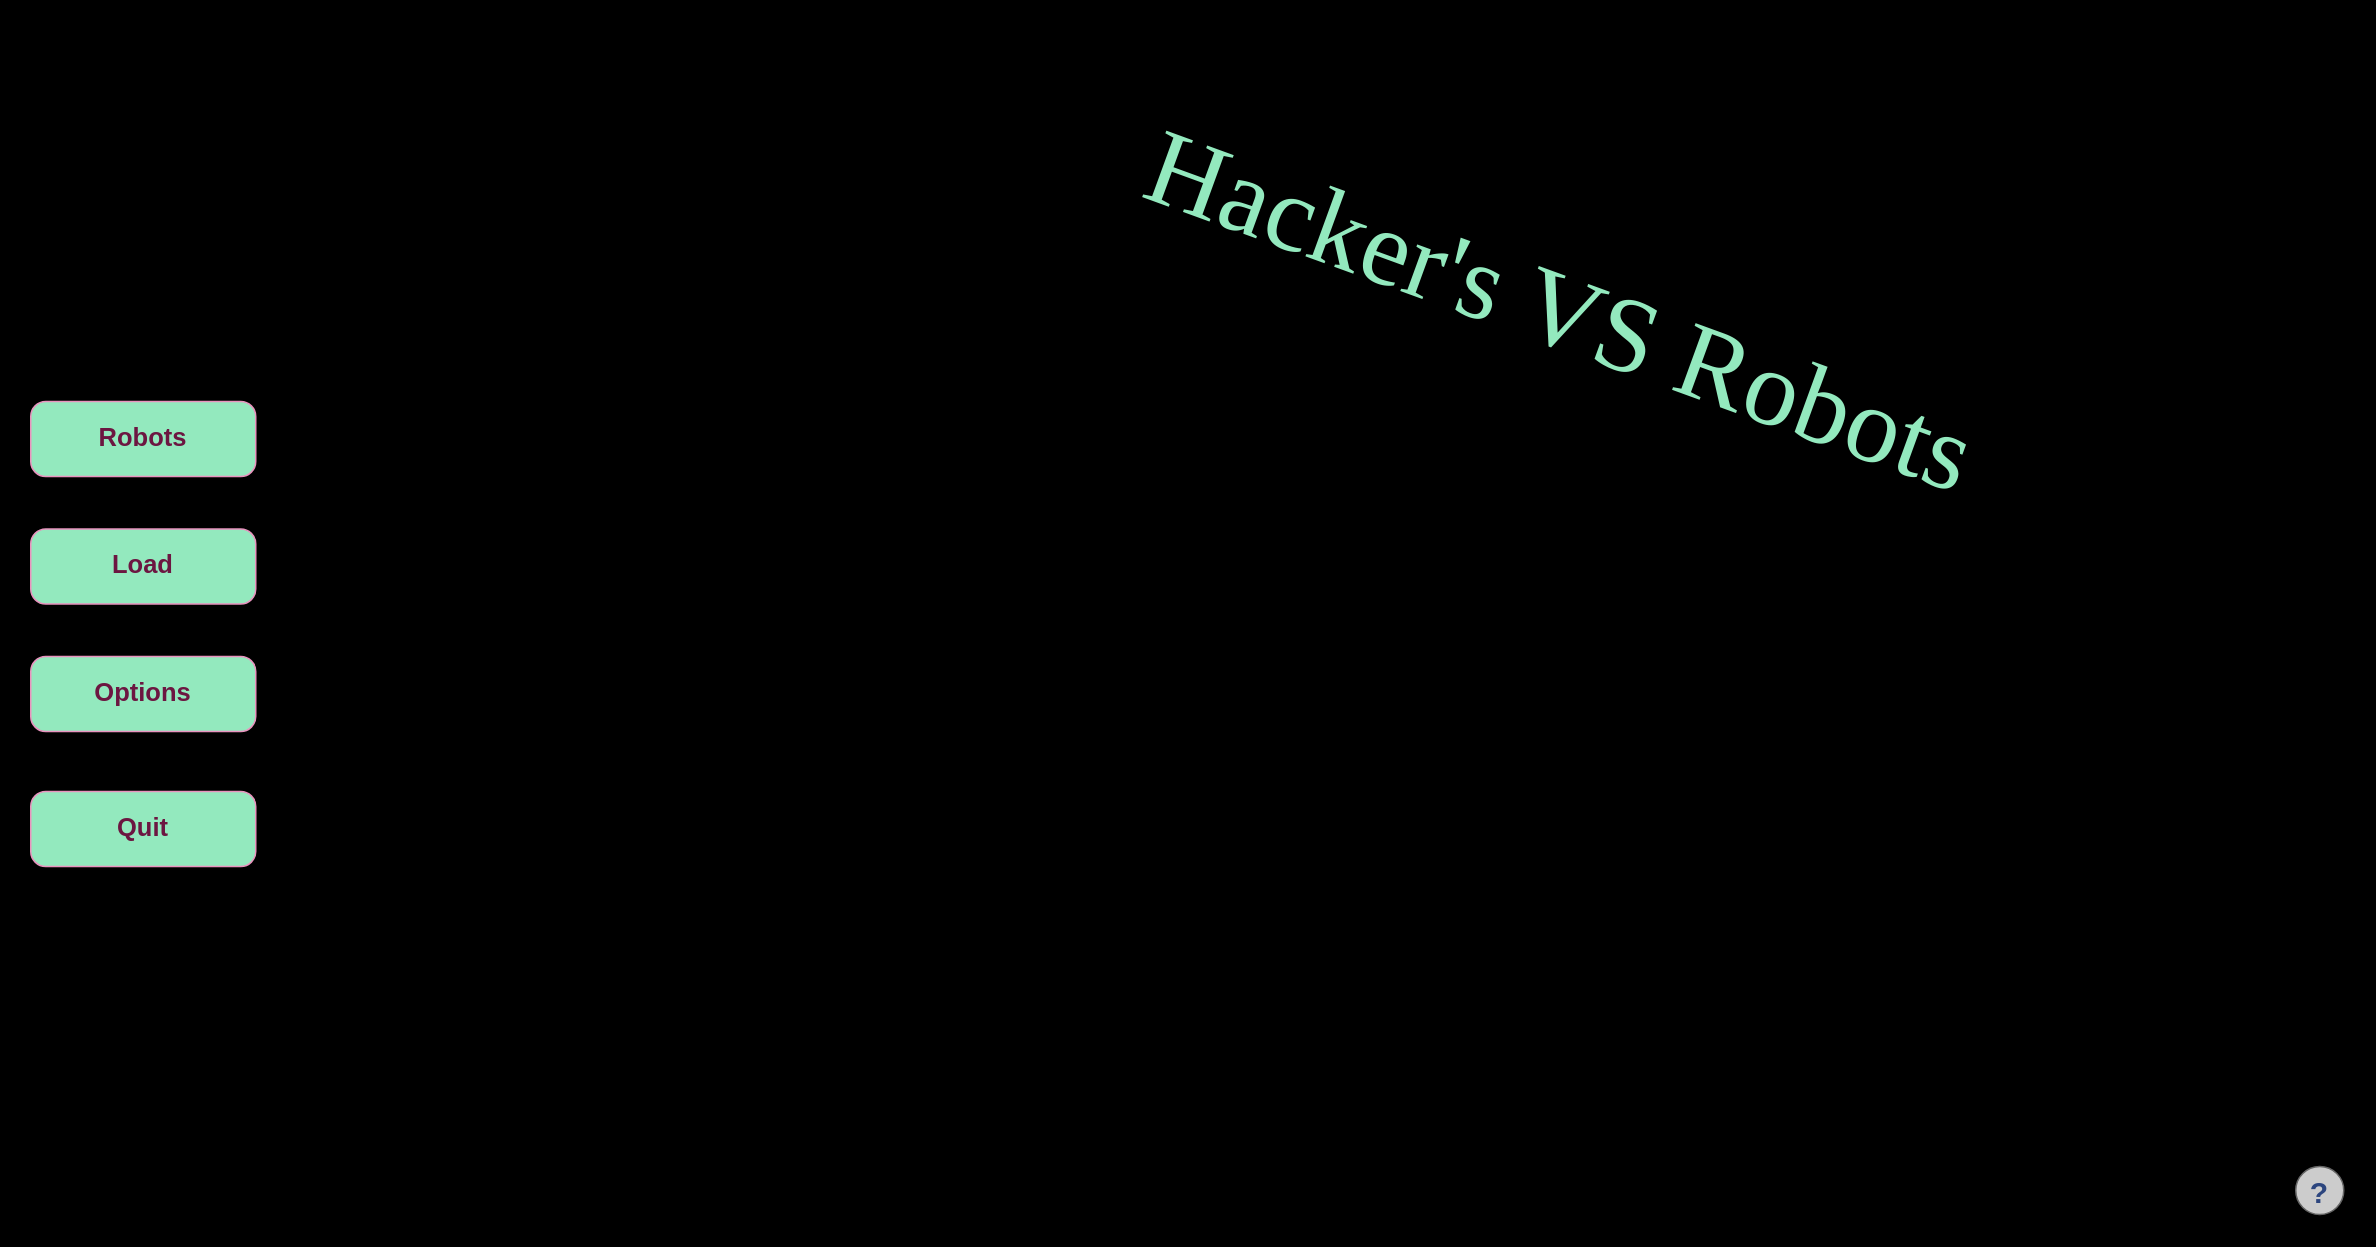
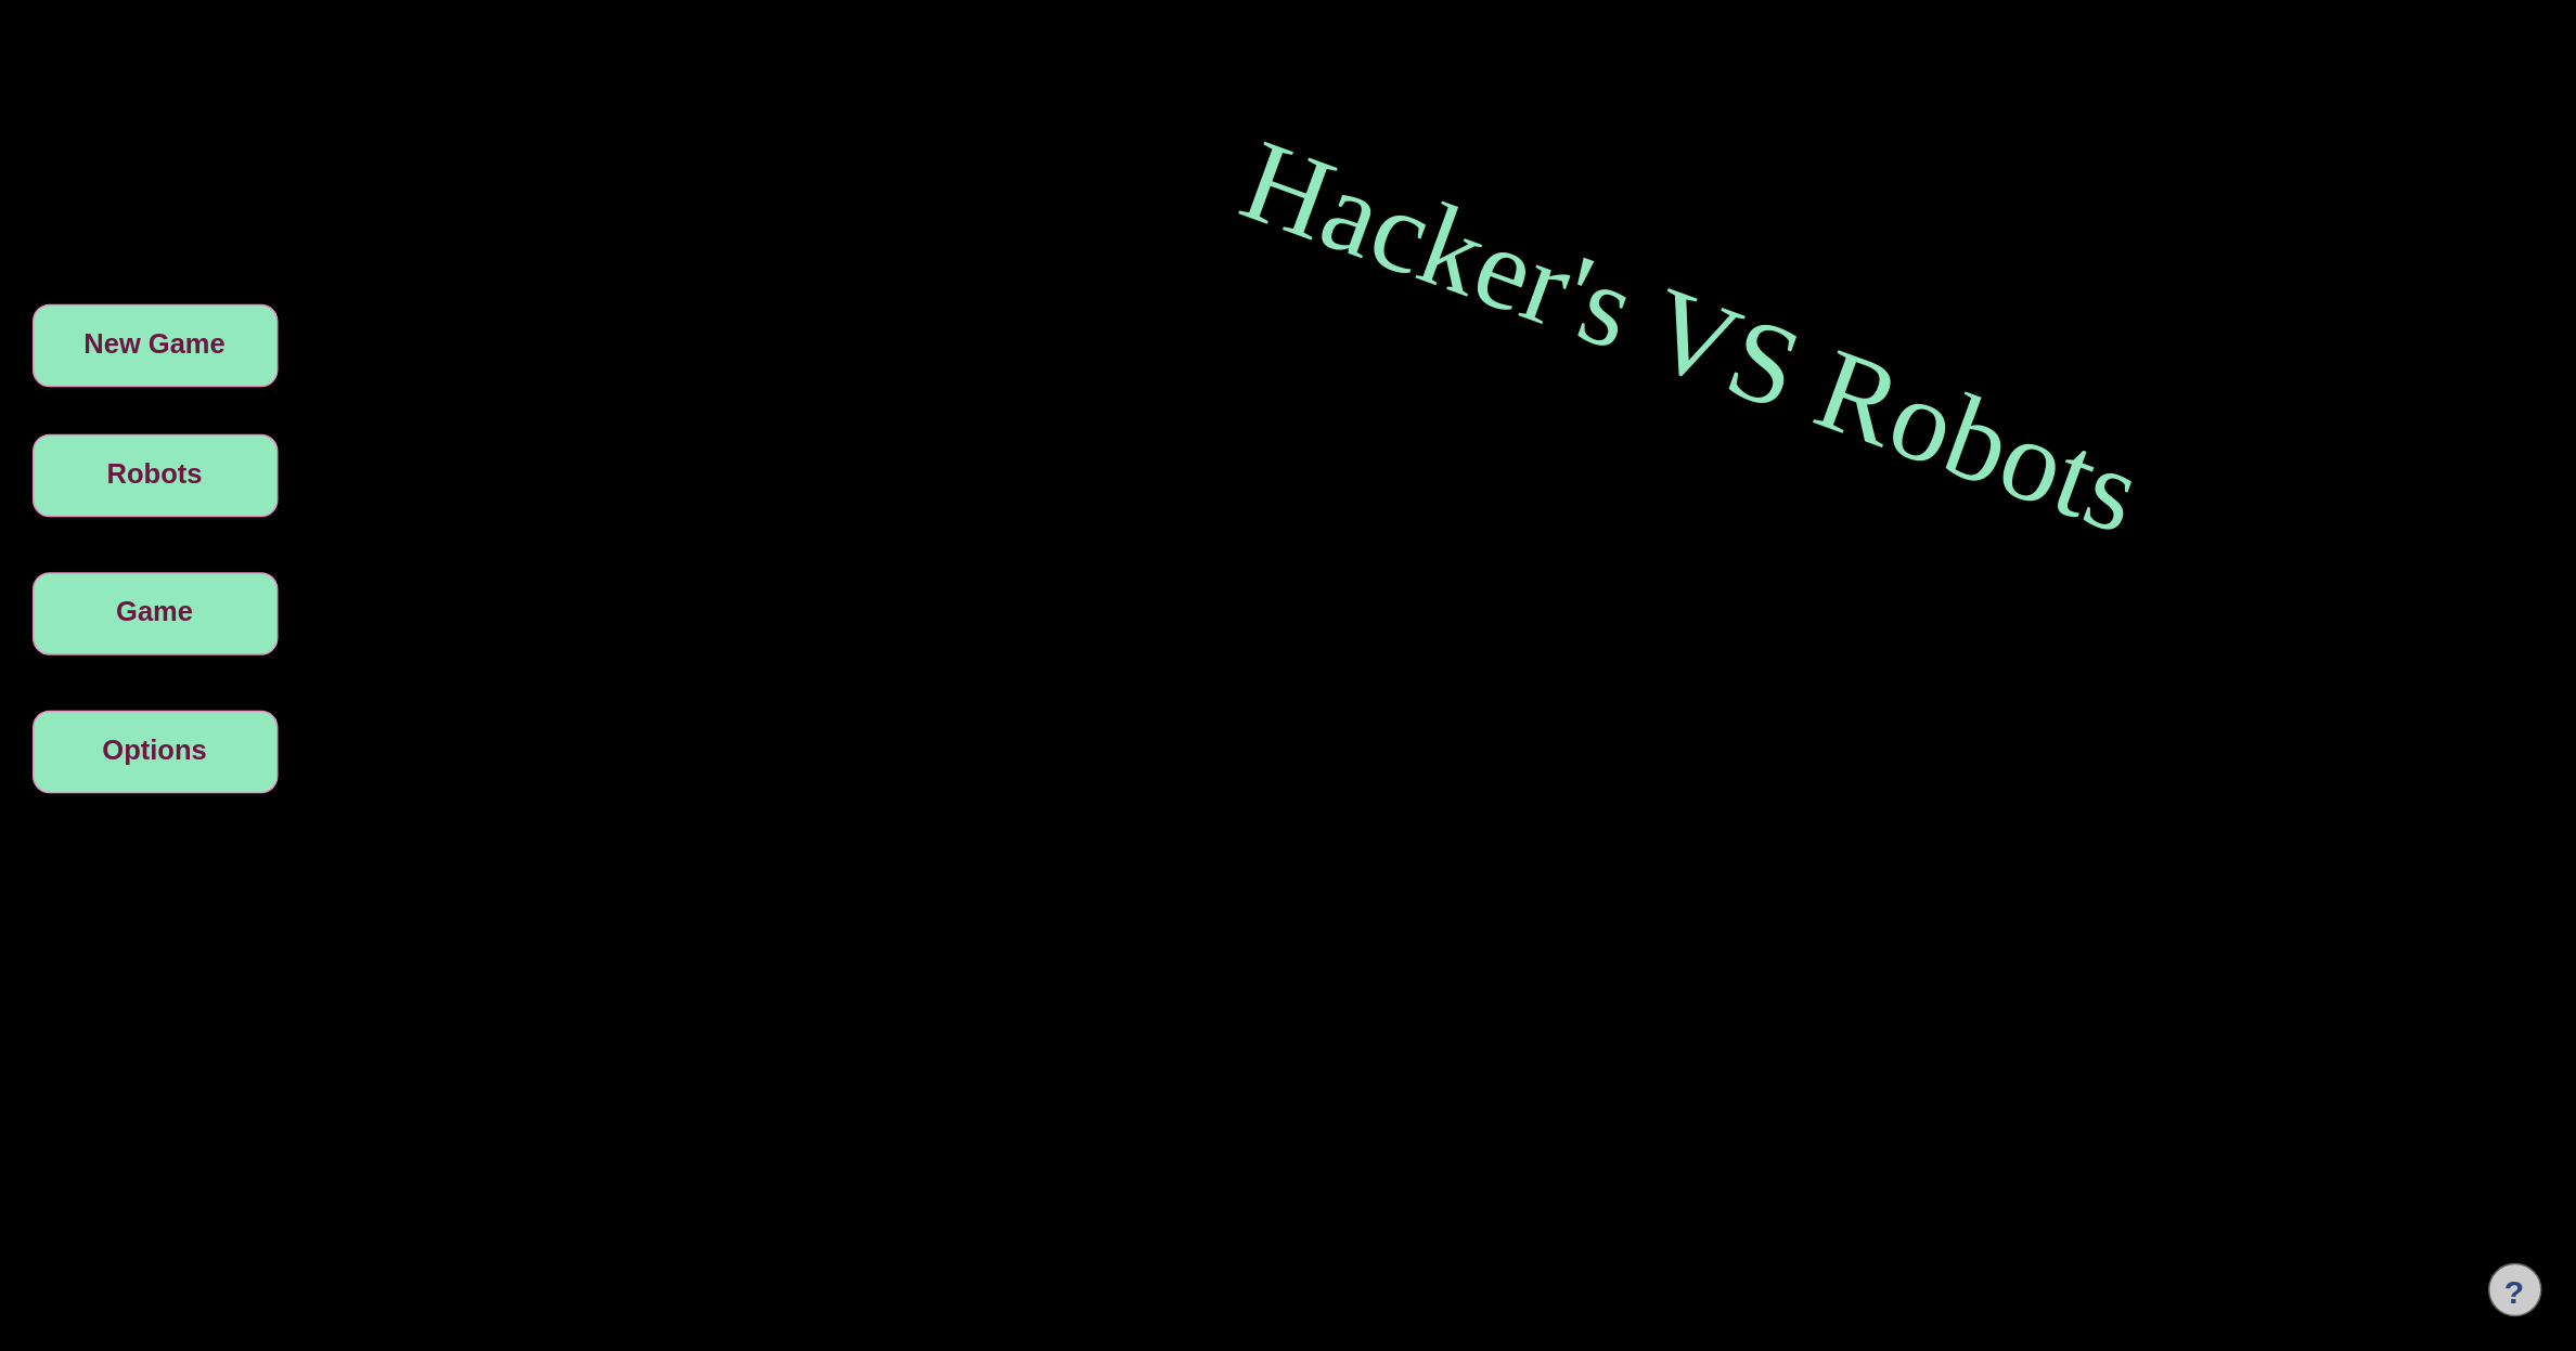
+ <mxCell id="6" value="&lt;font color=&quot;#6c1641&quot;&gt;New Game&lt;/font&gt;" style="strokeWidth=1;shadow=0;dashed=0;align=center;html=1;shape=mxgraph.mockup.buttons.button;strokeColor=#E993BE;fontColor=#ffffff;mainText=;buttonStyle=round;fontSize=17;fontStyle=1;fillColor=#93E9BE;whiteSpace=wrap;" parent="1" vertex="1"><mxGeometry x="20" y="50" width="150" height="50" as="geometry" /></mxCell>
- <mxCell id="4" value="&lt;font color=&quot;#6c1641&quot;&gt;Load&lt;/font&gt;" style="strokeWidth=1;shadow=0;dashed=0;align=center;html=1;shape=mxgraph.mockup.buttons.button;strokeColor=#E993BE;fontColor=#ffffff;mainText=;buttonStyle=round;fontSize=17;fontStyle=1;fillColor=#93E9BE;whiteSpace=wrap;" parent="1" vertex="1"><mxGeometry x="20" y="215" width="150" height="50" as="geometry" /></mxCell>
+ <mxCell id="4" value="&lt;font color=&quot;#6c1641&quot;&gt;Game&lt;/font&gt;" style="strokeWidth=1;shadow=0;dashed=0;align=center;html=1;shape=mxgraph.mockup.buttons.button;strokeColor=#E993BE;fontColor=#ffffff;mainText=;buttonStyle=round;fontSize=17;fontStyle=1;fillColor=#93E9BE;whiteSpace=wrap;" parent="1" vertex="1"><mxGeometry x="20" y="215" width="150" height="50" as="geometry" /></mxCell>
- <mxCell id="7" value="&lt;font color=&quot;#6c1641&quot;&gt;Quit&lt;/font&gt;" style="strokeWidth=1;shadow=0;dashed=0;align=center;html=1;shape=mxgraph.mockup.buttons.button;strokeColor=#E993BE;fontColor=#ffffff;mainText=;buttonStyle=round;fontSize=17;fontStyle=1;fillColor=#93E9BE;whiteSpace=wrap;" parent="1" vertex="1"><mxGeometry x="20" y="390" width="150" height="50" as="geometry" /></mxCell>
